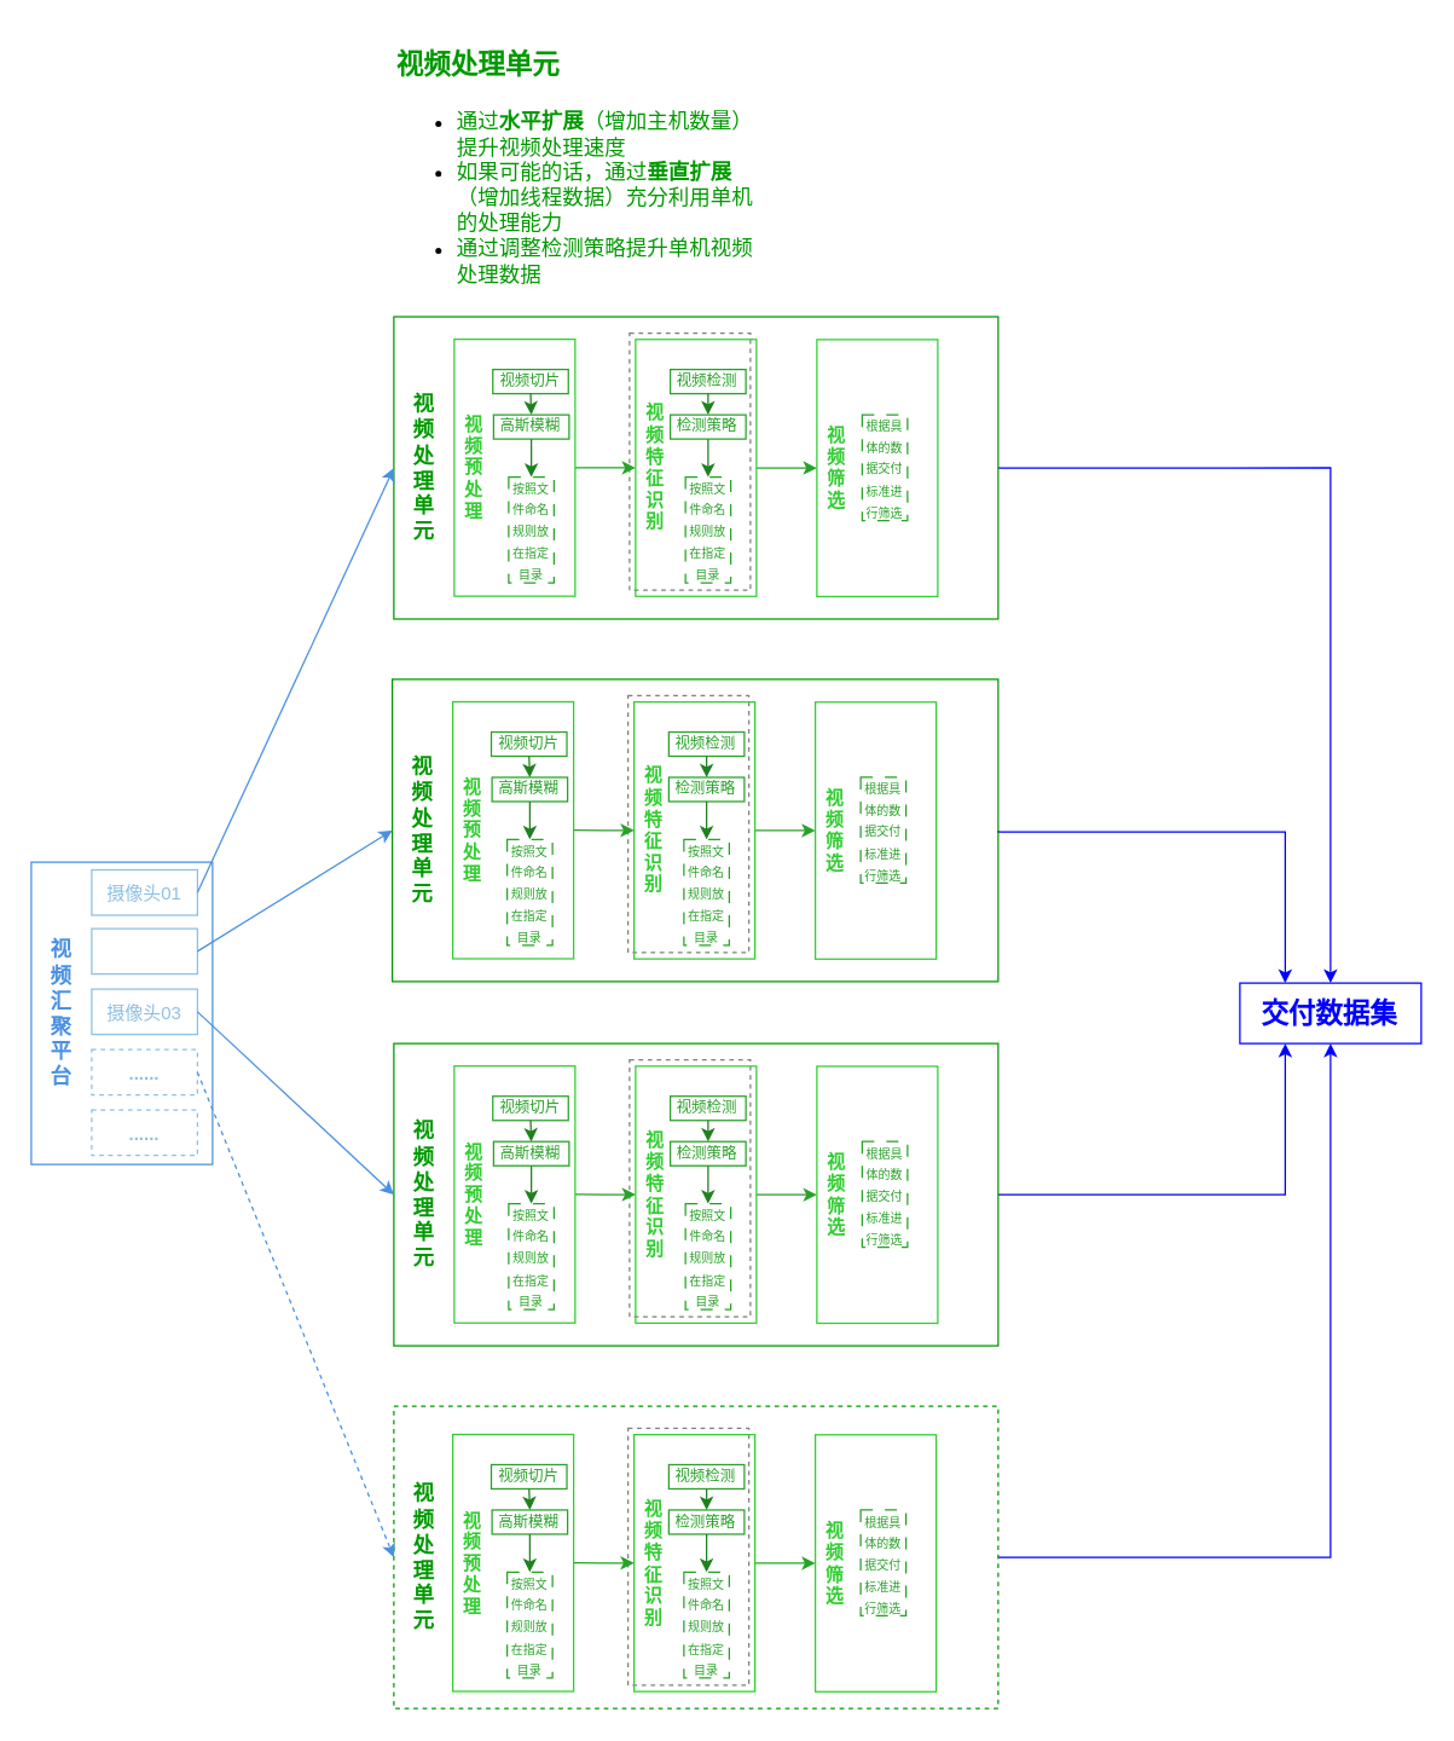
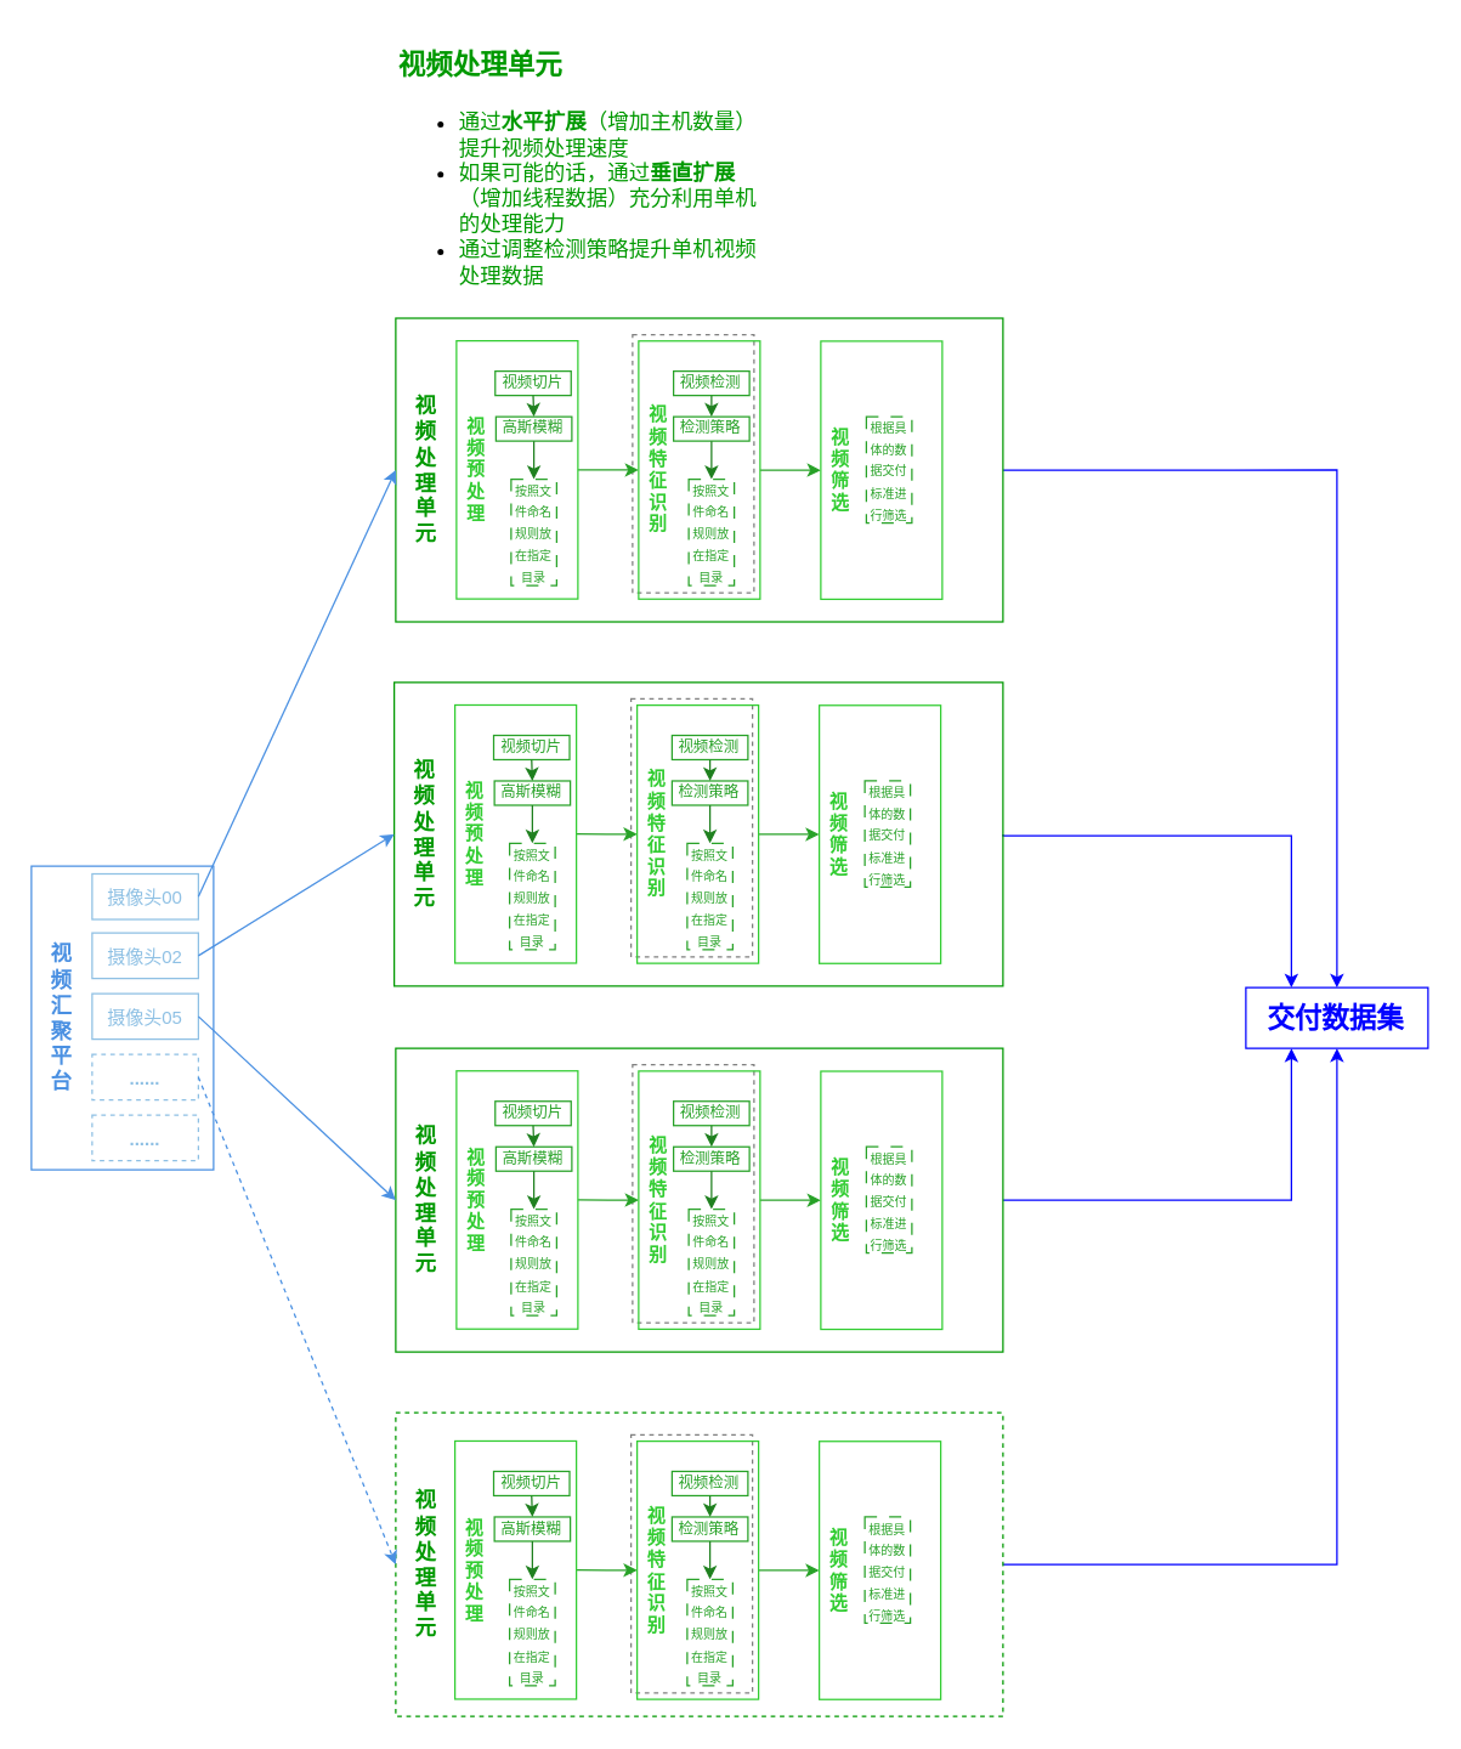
- <mxCell id="10" value="&lt;font style=&quot;font-size: 12px;&quot; color=&quot;#8ec0e4&quot;&gt;摄像头01&lt;/font&gt;" style="text;html=1;align=center;verticalAlign=middle;whiteSpace=wrap;rounded=0;" vertex="1" parent="8"><mxGeometry x="7.865" y="6" width="54.27" height="19.5" as="geometry" /></mxCell>
+ <mxCell id="10" value="&lt;font style=&quot;font-size: 12px;&quot; color=&quot;#8ec0e4&quot;&gt;摄像头00&lt;/font&gt;" style="text;html=1;align=center;verticalAlign=middle;whiteSpace=wrap;rounded=0;" vertex="1" parent="8"><mxGeometry x="7.865" y="6" width="54.27" height="19.5" as="geometry" /></mxCell>
+ <mxCell id="14" value="&lt;font style=&quot;font-size: 12px;&quot; color=&quot;#8ec0e4&quot;&gt;摄像头02&lt;/font&gt;" style="text;html=1;align=center;verticalAlign=middle;whiteSpace=wrap;rounded=0;" vertex="1" parent="12"><mxGeometry x="7.865" y="6" width="54.27" height="19.5" as="geometry" /></mxCell>
- <mxCell id="18" value="&lt;font style=&quot;font-size: 12px;&quot; color=&quot;#8ec0e4&quot;&gt;摄像头03&lt;/font&gt;" style="text;html=1;align=center;verticalAlign=middle;whiteSpace=wrap;rounded=0;" vertex="1" parent="16"><mxGeometry x="7.865" y="6" width="54.27" height="19.5" as="geometry" /></mxCell>
+ <mxCell id="18" value="&lt;font style=&quot;font-size: 12px;&quot; color=&quot;#8ec0e4&quot;&gt;摄像头05&lt;/font&gt;" style="text;html=1;align=center;verticalAlign=middle;whiteSpace=wrap;rounded=0;" vertex="1" parent="16"><mxGeometry x="7.865" y="6" width="54.27" height="19.5" as="geometry" /></mxCell>
